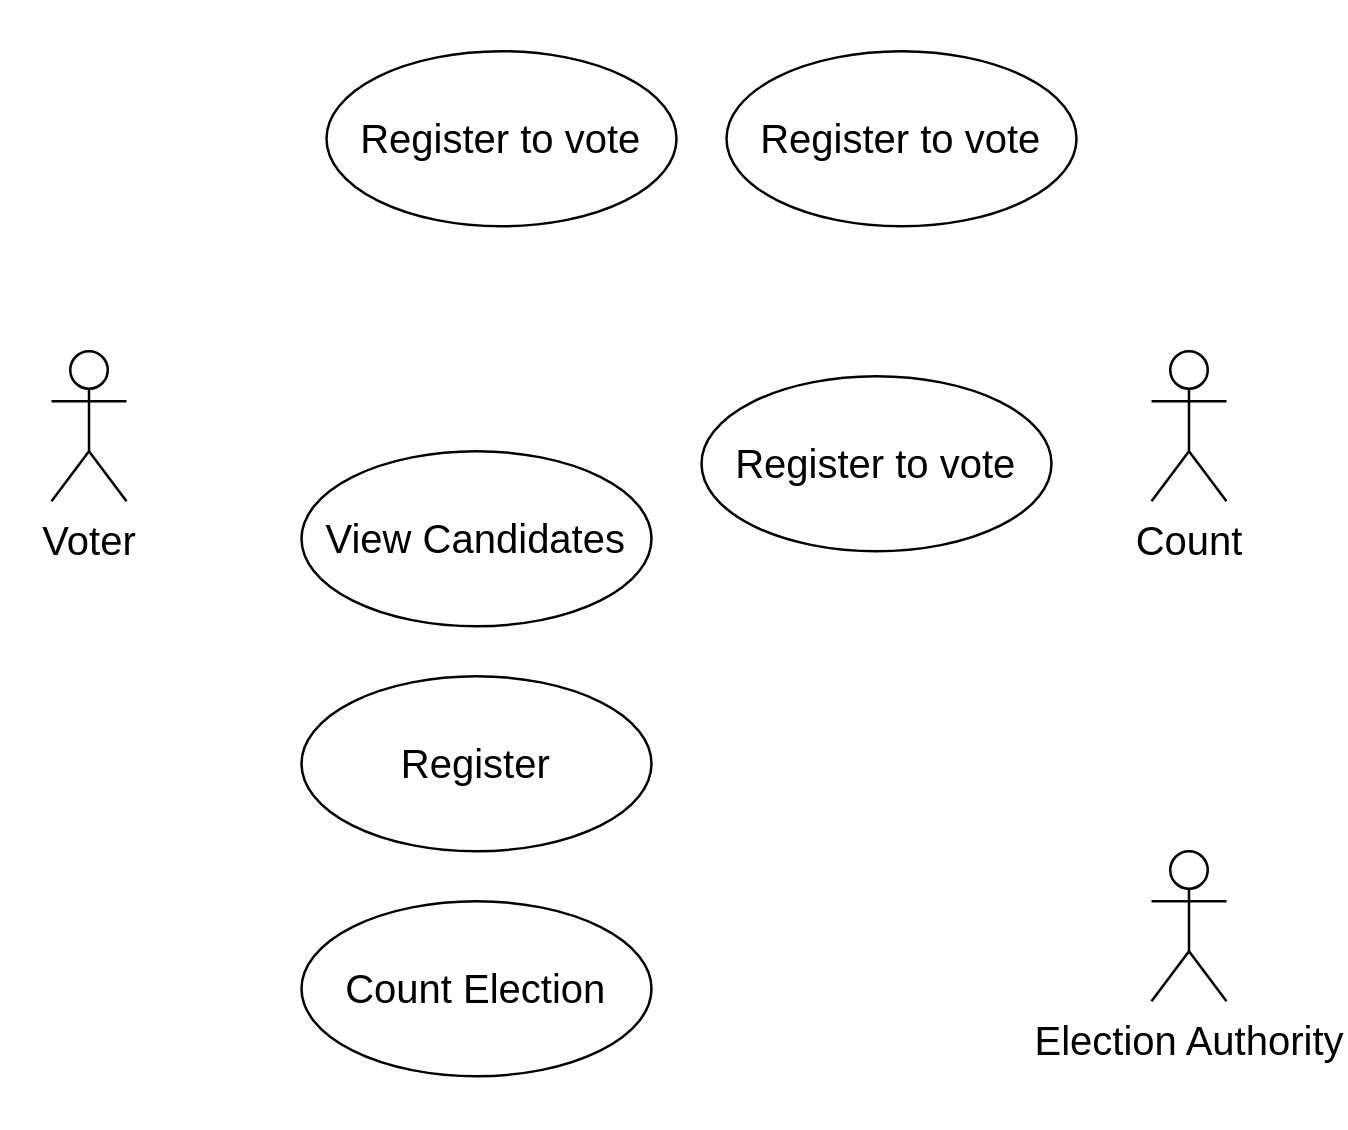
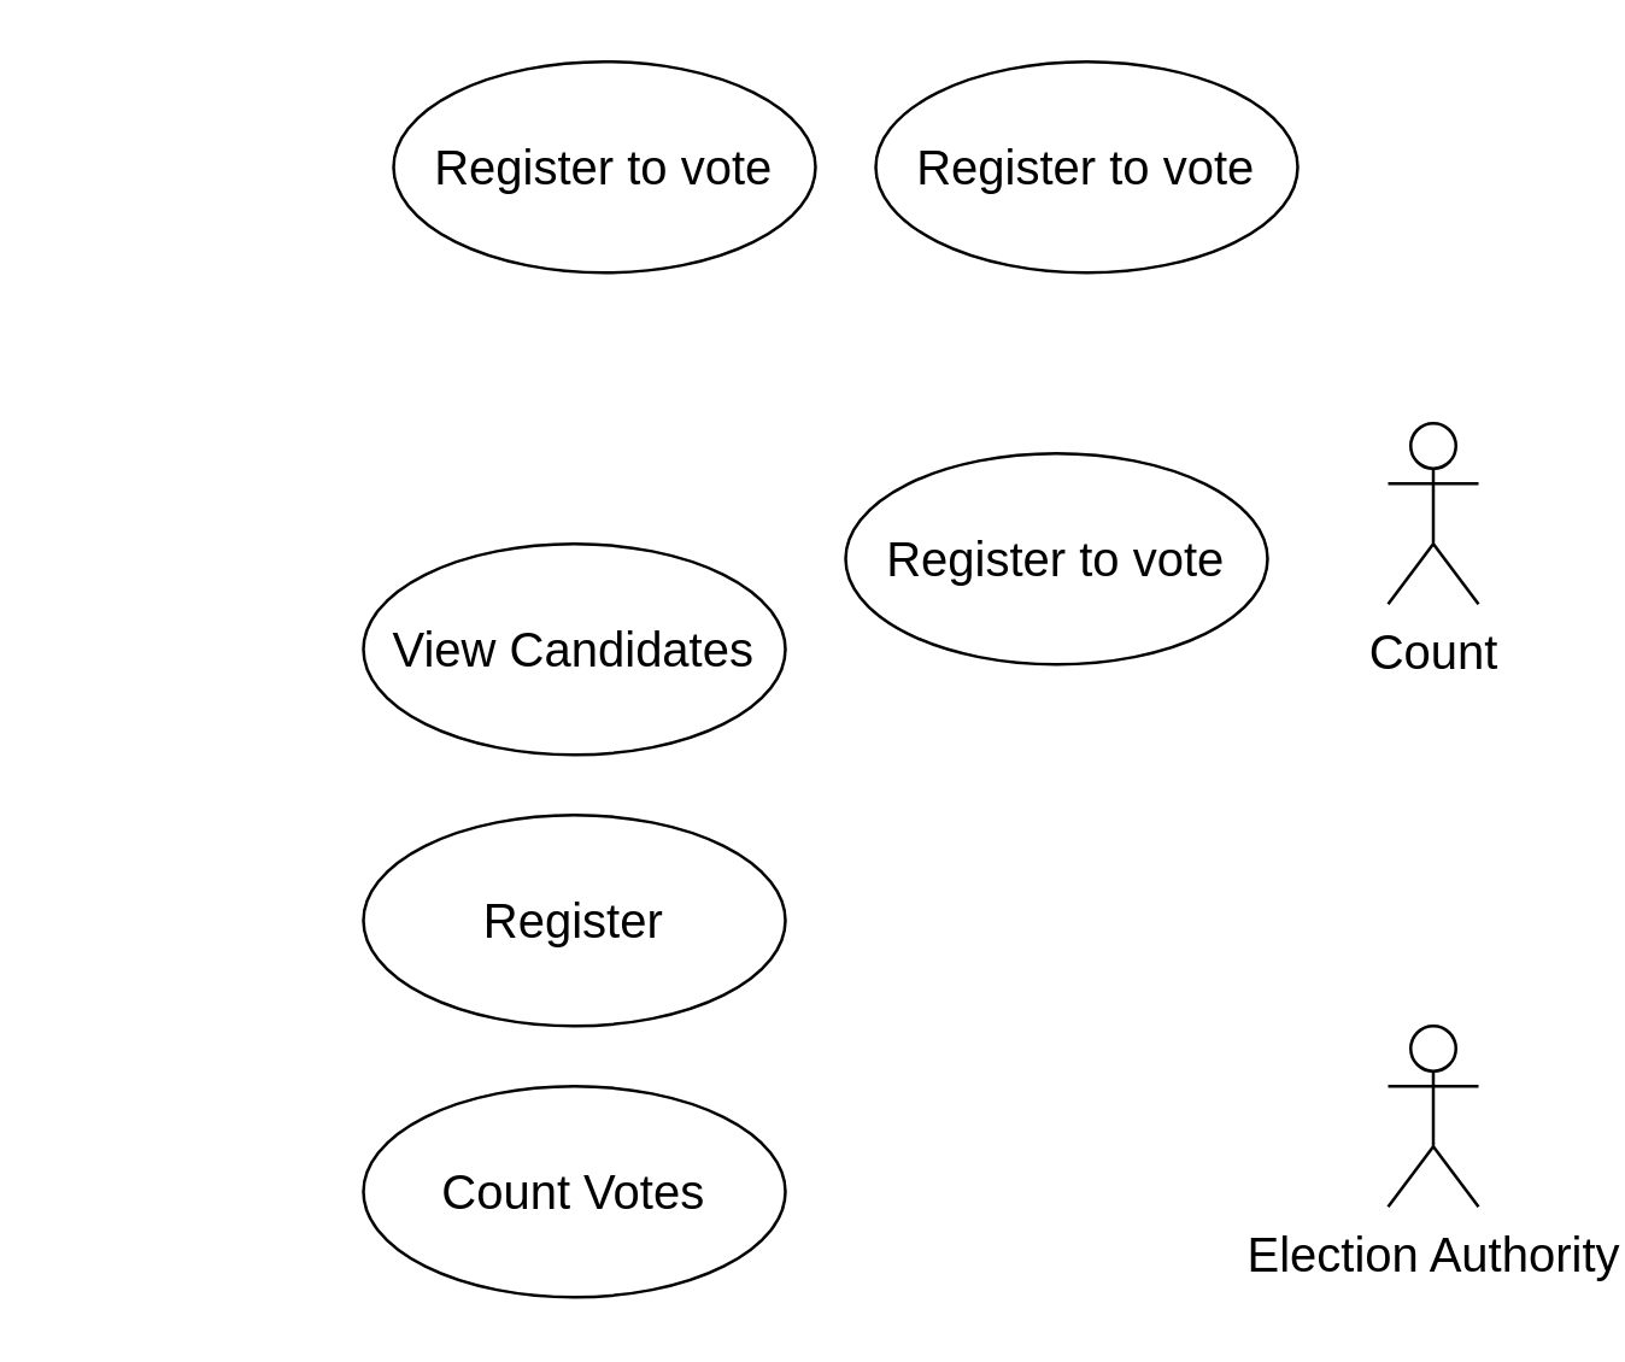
- <mxCell id="2" value="Voter" style="shape=umlActor;html=1;verticalLabelPosition=bottom;verticalAlign=top;align=center;fontSize=16;" vertex="1" parent="1"><mxGeometry x="20" y="140" width="30" height="60" as="geometry" /></mxCell>
- <mxCell id="7" value="Count Election" style="ellipse;whiteSpace=wrap;html=1;fontSize=16;" vertex="1" parent="1"><mxGeometry x="120" y="360" width="140" height="70" as="geometry" /></mxCell>
+ <mxCell id="7" value="Count Votes" style="ellipse;whiteSpace=wrap;html=1;fontSize=16;" vertex="1" parent="1"><mxGeometry x="120" y="360" width="140" height="70" as="geometry" /></mxCell>
